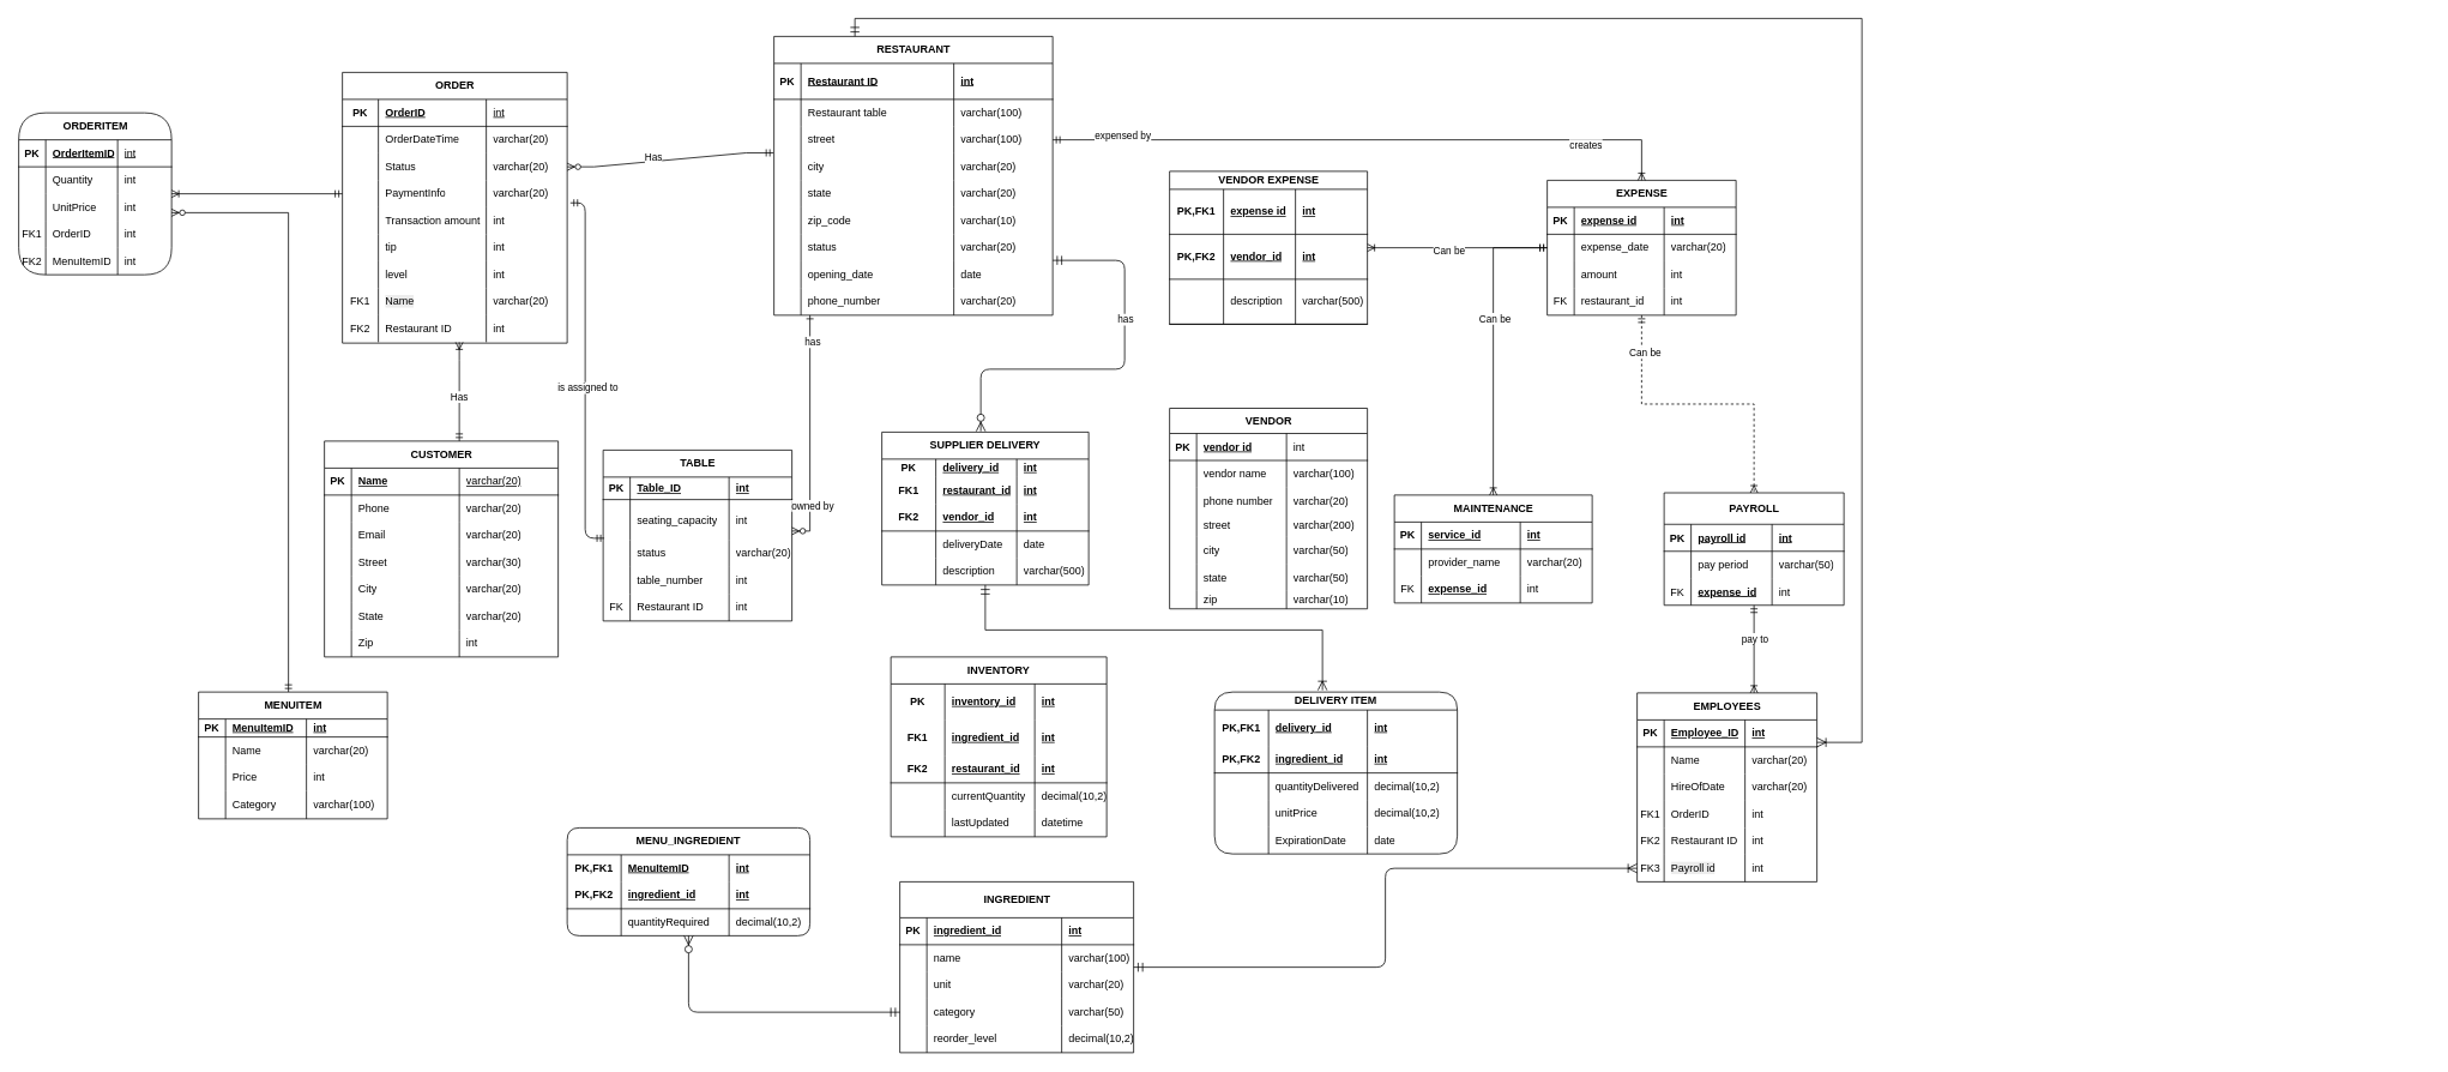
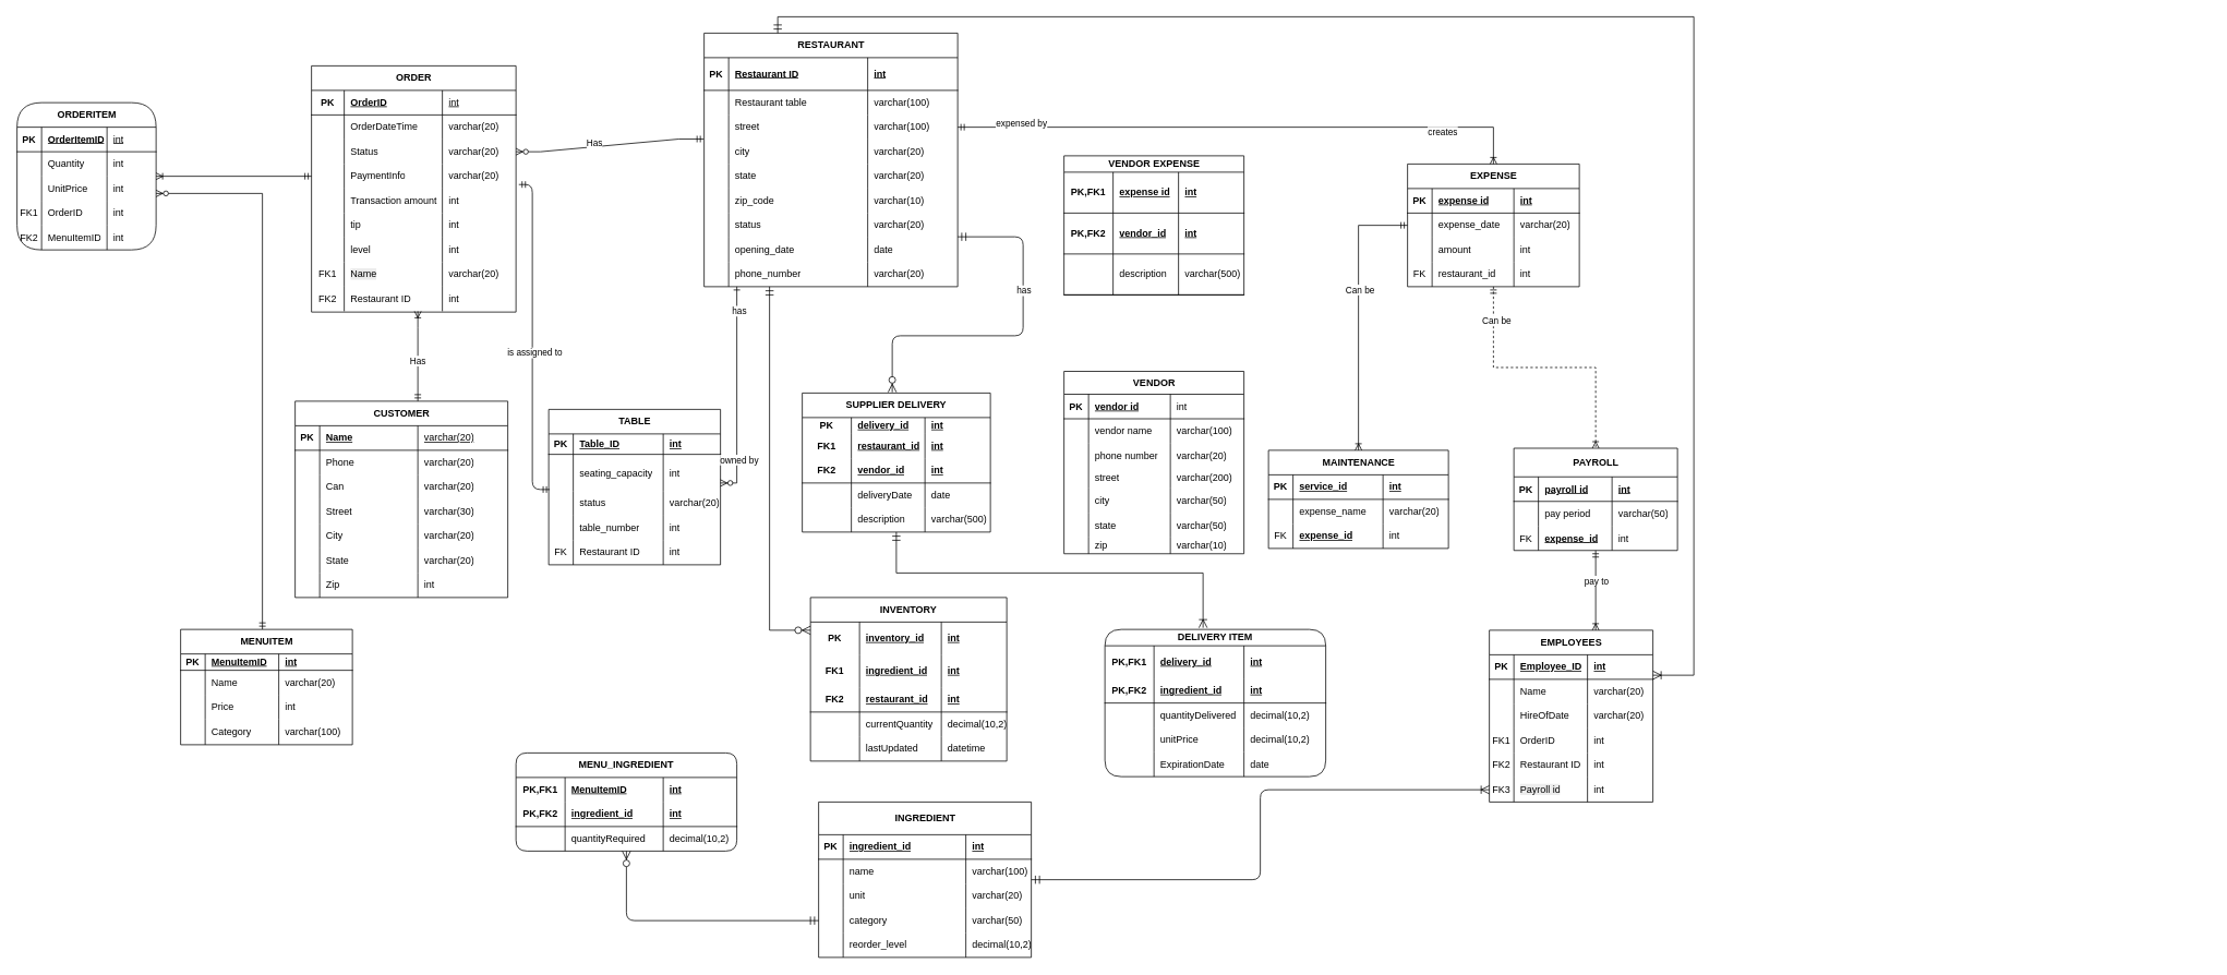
- <mxCell id="2" style="edgeStyle=orthogonalEdgeStyle;rounded=0;orthogonalLoop=1;jettySize=auto;html=1;endArrow=ERoneToMany;endFill=0;startArrow=ERmandOne;startFill=0;" edge="1" parent="1" source="8" target="237"><mxGeometry relative="1" as="geometry" /></mxCell>
- <mxCell id="3" value="Can be" style="edgeLabel;html=1;align=center;verticalAlign=middle;resizable=0;points=[];" connectable="0" vertex="1" parent="2"><mxGeometry x="0.1" y="3" relative="1" as="geometry"><mxPoint as="offset" /></mxGeometry></mxCell>
+ <mxCell id="343" value="" style="fontSize=12;html=1;endArrow=ERzeroToMany;startArrow=ERmandOne;rounded=0;startSize=8;endSize=8;edgeStyle=orthogonalEdgeStyle;" edge="1" parent="1" source="83" target="322"><mxGeometry width="100" height="100" relative="1" as="geometry"><mxPoint x="940" y="460" as="sourcePoint" /><mxPoint x="970" y="940" as="targetPoint" /><Array as="points"><mxPoint x="940" y="770" /></Array></mxGeometry></mxCell>
- <mxCell id="387" value="Email" style="shape=partialRectangle;connectable=0;fillColor=none;top=0;left=0;bottom=0;right=0;align=left;spacingLeft=6;overflow=hidden;whiteSpace=wrap;html=1;" vertex="1" parent="385"><mxGeometry x="30" width="120" height="30" as="geometry"><mxRectangle width="120" height="30" as="alternateBounds" /></mxGeometry></mxCell>
+ <mxCell id="387" value="Can" style="shape=partialRectangle;connectable=0;fillColor=none;top=0;left=0;bottom=0;right=0;align=left;spacingLeft=6;overflow=hidden;whiteSpace=wrap;html=1;" vertex="1" parent="385"><mxGeometry x="30" width="120" height="30" as="geometry"><mxRectangle width="120" height="30" as="alternateBounds" /></mxGeometry></mxCell>
- <mxCell id="61" value="provider_name" style="shape=partialRectangle;connectable=0;fillColor=none;top=0;left=0;bottom=0;right=0;align=left;spacingLeft=6;overflow=hidden;whiteSpace=wrap;html=1;" vertex="1" parent="59"><mxGeometry x="30" width="110" height="30" as="geometry"><mxRectangle width="110" height="30" as="alternateBounds" /></mxGeometry></mxCell>
+ <mxCell id="61" value="expense_name" style="shape=partialRectangle;connectable=0;fillColor=none;top=0;left=0;bottom=0;right=0;align=left;spacingLeft=6;overflow=hidden;whiteSpace=wrap;html=1;" vertex="1" parent="59"><mxGeometry x="30" width="110" height="30" as="geometry"><mxRectangle width="110" height="30" as="alternateBounds" /></mxGeometry></mxCell>
